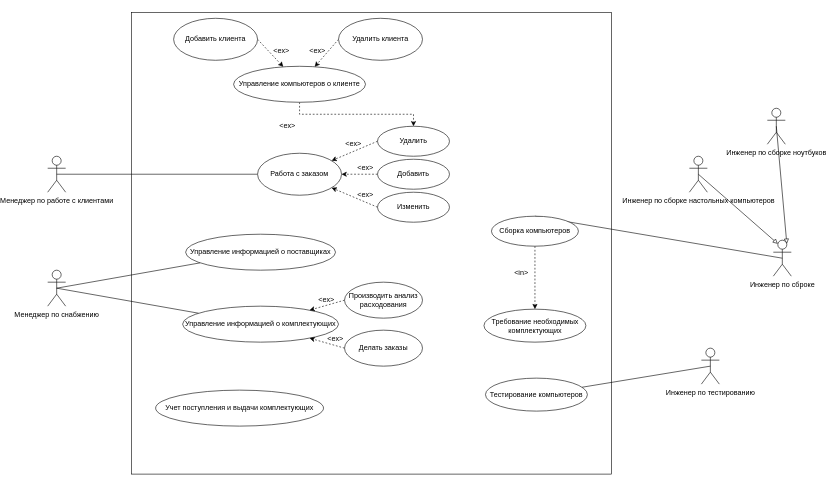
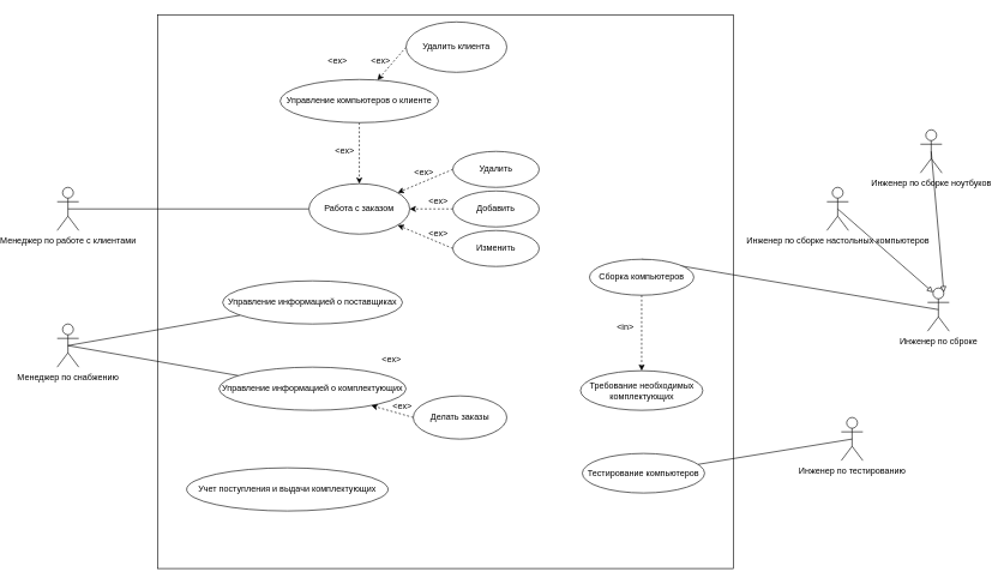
- <mxCell id="27" value="Добавить клиента" style="ellipse;whiteSpace=wrap;html=1;" vertex="1" parent="1"><mxGeometry x="230" y="30" width="140" height="70" as="geometry" /></mxCell>
- <mxCell id="26" style="edgeStyle=none;rounded=0;orthogonalLoop=1;jettySize=auto;html=1;exitX=1;exitY=0.5;exitDx=0;exitDy=0;dashed=1;endArrow=classic;endFill=1;" edge="1" parent="1" source="27" target="7"><mxGeometry relative="1" as="geometry" /></mxCell>
- <mxCell id="6" style="edgeStyle=orthogonalEdgeStyle;rounded=0;orthogonalLoop=1;jettySize=auto;html=1;exitX=0.5;exitY=1;exitDx=0;exitDy=0;dashed=1;endArrow=classic;endFill=1;" edge="1" parent="1" source="7" target="31"><mxGeometry relative="1" as="geometry" /></mxCell>
+ <mxCell id="6" style="edgeStyle=orthogonalEdgeStyle;rounded=0;orthogonalLoop=1;jettySize=auto;html=1;exitX=0.5;exitY=1;exitDx=0;exitDy=0;dashed=1;endArrow=classic;endFill=1;" edge="1" parent="1" source="7" target="5"><mxGeometry relative="1" as="geometry" /></mxCell>
- <mxCell id="37" value="Производить анализ расходования" style="ellipse;whiteSpace=wrap;html=1;" vertex="1" parent="1"><mxGeometry x="515" y="470" width="130" height="60" as="geometry" /></mxCell>
- <mxCell id="36" style="edgeStyle=none;rounded=0;orthogonalLoop=1;jettySize=auto;html=1;exitX=0;exitY=0.5;exitDx=0;exitDy=0;dashed=1;endArrow=classic;endFill=1;" edge="1" parent="1" source="37" target="12"><mxGeometry relative="1" as="geometry" /></mxCell>
